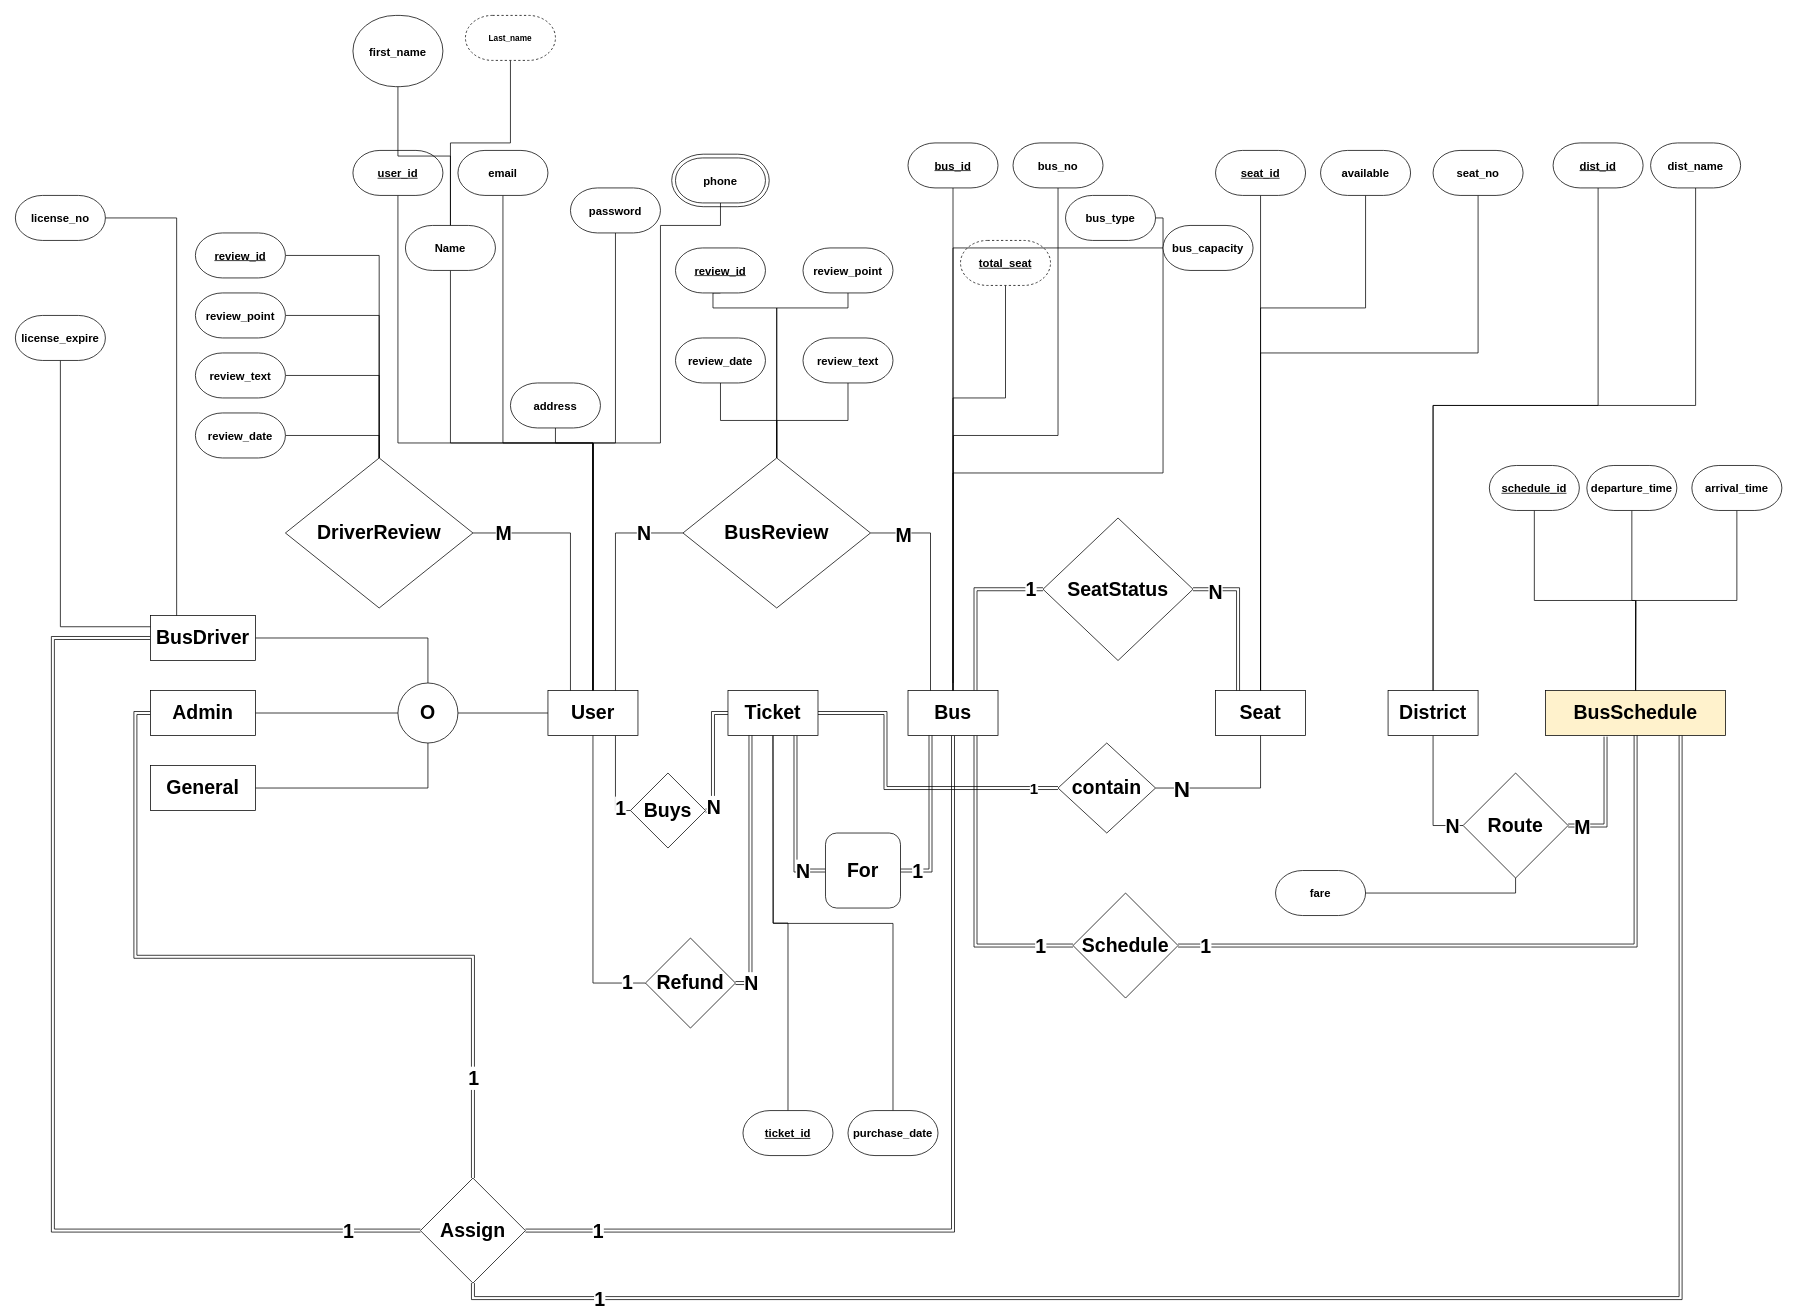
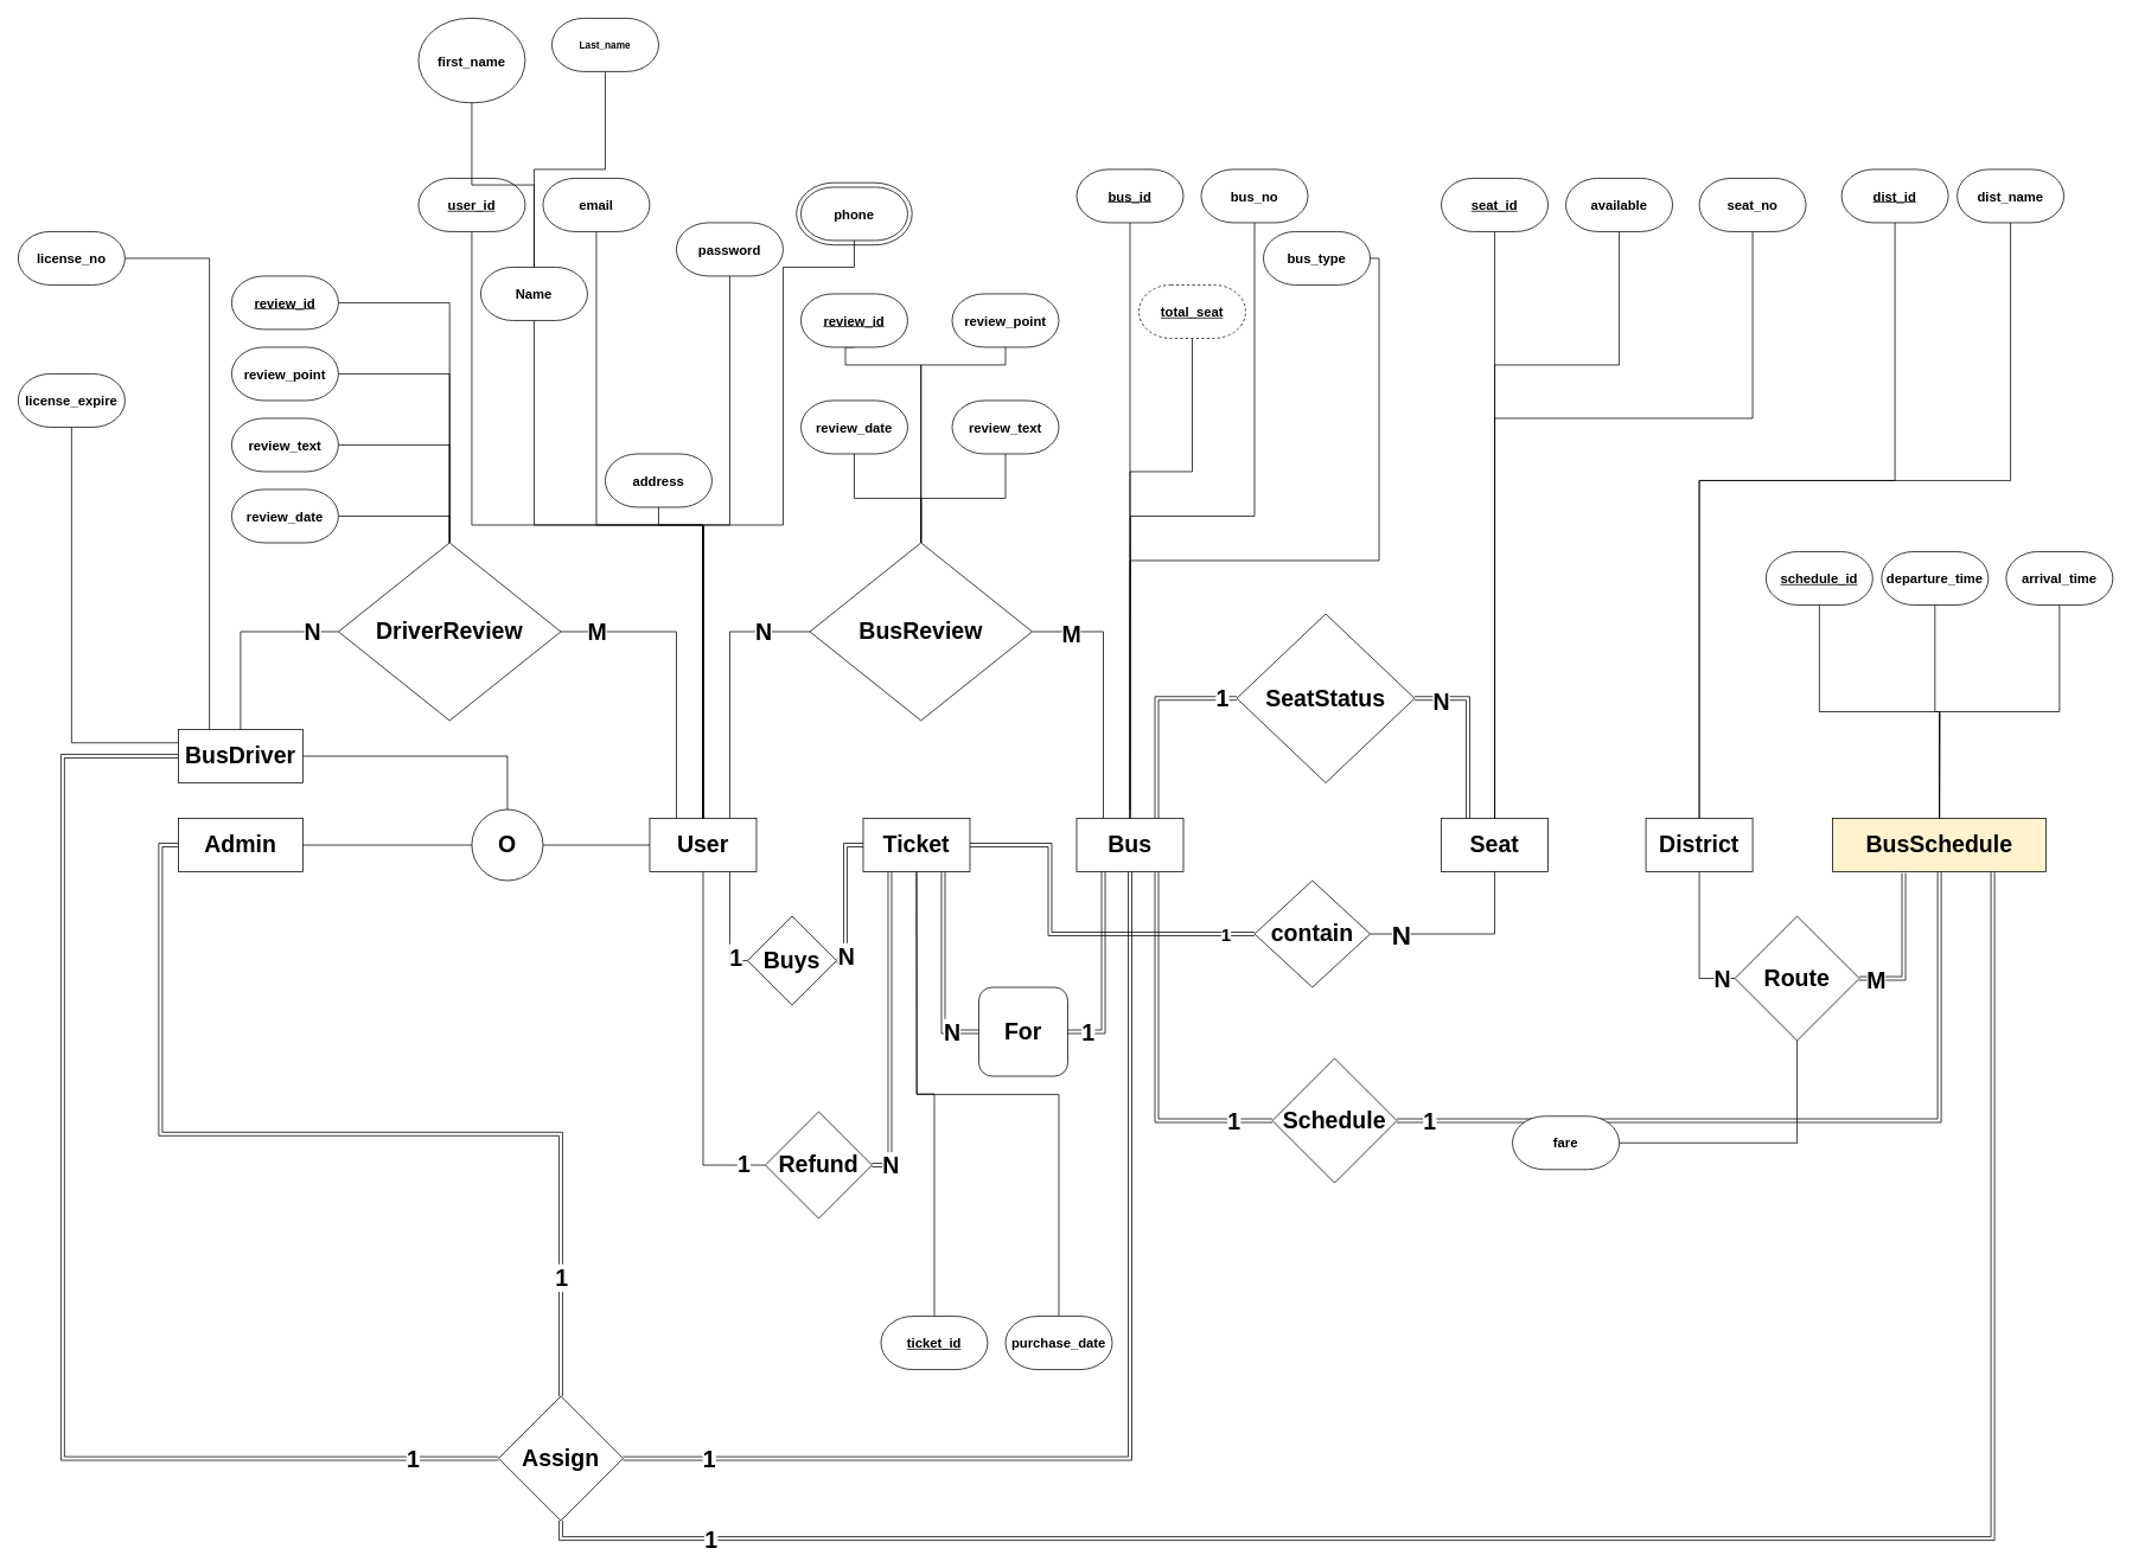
- <mxCell id="138" value="Last_name" style="rounded=1;whiteSpace=wrap;html=1;arcSize=60;fontFamily=Helvetica;fontSize=11;fontColor=default;fontStyle=1;dashed=1;" vertex="1" parent="1"><mxGeometry x="620" y="20" width="120" height="60" as="geometry" /></mxCell>
+ <mxCell id="138" value="Last_name" style="rounded=1;whiteSpace=wrap;html=1;arcSize=60;fontFamily=Helvetica;fontSize=11;fontColor=default;fontStyle=1" vertex="1" parent="1"><mxGeometry x="620" y="20" width="120" height="60" as="geometry" /></mxCell>
- <mxCell id="135" style="edgeStyle=orthogonalEdgeStyle;rounded=0;orthogonalLoop=1;jettySize=auto;html=1;endArrow=none;endFill=0;" parent="1" source="136" target="20" edge="1"><mxGeometry relative="1" as="geometry" /></mxCell>
- <mxCell id="136" value="&lt;font style=&quot;font-size: 15px;&quot;&gt;bus_capacity&lt;/font&gt;" style="rounded=1;whiteSpace=wrap;html=1;arcSize=60;fontFamily=Helvetica;fontSize=11;fontColor=default;fontStyle=1" parent="1" vertex="1"><mxGeometry x="1550" y="300" width="120" height="60" as="geometry" /></mxCell>
+ <mxCell id="64" style="edgeStyle=orthogonalEdgeStyle;rounded=0;orthogonalLoop=1;jettySize=auto;html=1;exitX=0;exitY=0.5;exitDx=0;exitDy=0;entryX=0.5;entryY=0;entryDx=0;entryDy=0;endArrow=none;endFill=0;fontStyle=1" parent="1" source="66" target="52" edge="1"><mxGeometry relative="1" as="geometry" /></mxCell>
+ <mxCell id="65" value="N" style="edgeLabel;html=1;align=center;verticalAlign=middle;resizable=0;points=[];fontSize=26;fontFamily=Helvetica;fontColor=default;fontStyle=1" parent="64" vertex="1" connectable="0"><mxGeometry x="-0.725" relative="1" as="geometry"><mxPoint as="offset" /></mxGeometry></mxCell>
- <mxCell id="43" style="edgeStyle=orthogonalEdgeStyle;rounded=0;orthogonalLoop=1;jettySize=auto;html=1;exitX=1;exitY=0.5;exitDx=0;exitDy=0;entryX=0.5;entryY=1;entryDx=0;entryDy=0;endArrow=none;endFill=0;fontStyle=1" parent="1" source="44" target="54" edge="1"><mxGeometry relative="1" as="geometry" /></mxCell>
- <mxCell id="44" value="&lt;span style=&quot;font-size: 26px;&quot;&gt;&lt;span&gt;General&lt;/span&gt;&lt;/span&gt;" style="rounded=0;whiteSpace=wrap;html=1;fontStyle=1" parent="1" vertex="1"><mxGeometry x="200" y="1020" width="140" height="60" as="geometry" /></mxCell>
- <mxCell id="109" value="&lt;font style=&quot;font-size: 15px;&quot;&gt;fare&lt;/font&gt;" style="rounded=1;whiteSpace=wrap;html=1;arcSize=60;fontFamily=Helvetica;fontSize=11;fontColor=default;fontStyle=1" parent="1" vertex="1"><mxGeometry x="1700" y="1160" width="120" height="60" as="geometry" /></mxCell>
+ <mxCell id="109" value="&lt;font style=&quot;font-size: 15px;&quot;&gt;fare&lt;/font&gt;" style="rounded=1;whiteSpace=wrap;html=1;arcSize=60;fontFamily=Helvetica;fontSize=11;fontColor=default;fontStyle=1" parent="1" vertex="1"><mxGeometry x="1700" y="1255" width="120" height="60" as="geometry" /></mxCell>
